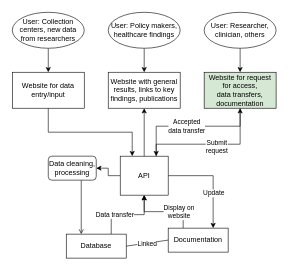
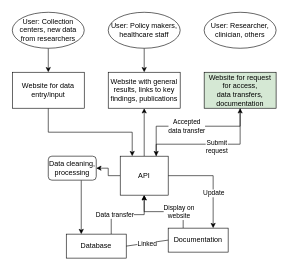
- <mxCell id="31" value="&lt;div&gt;User: Policy makers, healthcare findings&lt;br&gt;&lt;/div&gt;" style="ellipse;whiteSpace=wrap;html=1;" parent="1" vertex="1"><mxGeometry x="180" y="20" width="120" height="60" as="geometry" /></mxCell>
+ <mxCell id="31" value="&lt;div&gt;User: Policy makers, healthcare staff&lt;br&gt;&lt;/div&gt;" style="ellipse;whiteSpace=wrap;html=1;" parent="1" vertex="1"><mxGeometry x="180" y="20" width="120" height="60" as="geometry" /></mxCell>
- <mxCell id="23" value="" style="edgeStyle=orthogonalEdgeStyle;rounded=0;orthogonalLoop=1;jettySize=auto;html=1;" parent="1" source="24" target="11" edge="1"><mxGeometry relative="1" as="geometry" /></mxCell>
- <mxCell id="27" value="" style="edgeStyle=orthogonalEdgeStyle;rounded=0;orthogonalLoop=1;jettySize=auto;html=1;entryX=0.25;entryY=0;entryDx=0;entryDy=0;endArrow=open;" parent="1" source="28" target="16" edge="1"><mxGeometry relative="1" as="geometry"><Array as="points"><mxPoint x="120" y="300" /><mxPoint x="120" y="300" /></Array></mxGeometry></mxCell>
+ <mxCell id="27" value="" style="edgeStyle=orthogonalEdgeStyle;rounded=0;orthogonalLoop=1;jettySize=auto;html=1;entryX=0.25;entryY=0;entryDx=0;entryDy=0;" parent="1" source="28" target="16" edge="1"><mxGeometry relative="1" as="geometry"><Array as="points"><mxPoint x="120" y="300" /><mxPoint x="120" y="300" /></Array></mxGeometry></mxCell>
